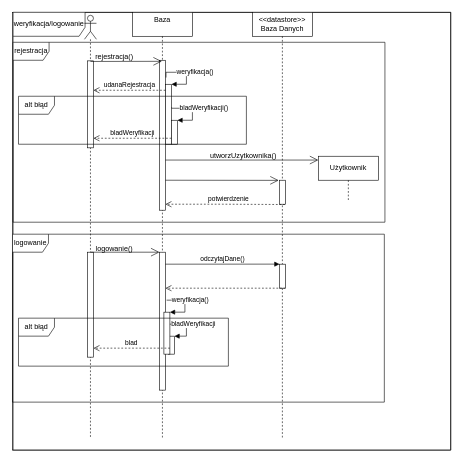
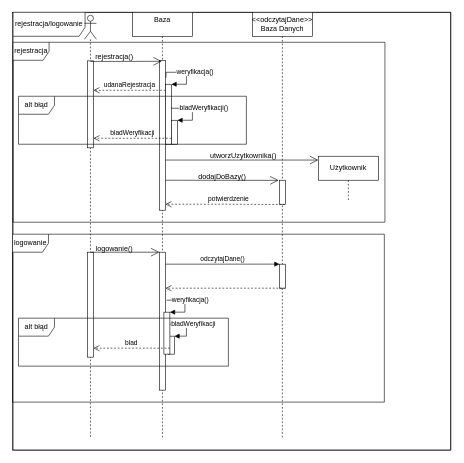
- <mxCell id="3" value="weryfikacja/logowanie" style="shape=umlFrame;whiteSpace=wrap;html=1;shadow=0;width=120;height=40;" parent="1" vertex="1"><mxGeometry x="21" y="20" width="730" height="730" as="geometry" /></mxCell>
+ <mxCell id="3" value="rejestracja/logowanie" style="shape=umlFrame;whiteSpace=wrap;html=1;shadow=0;width=120;height=40;" parent="1" vertex="1"><mxGeometry x="21" y="20" width="730" height="730" as="geometry" /></mxCell>
- <mxCell id="18" value="&lt;div&gt;&amp;lt;&amp;lt;datastore&amp;gt;&amp;gt;&lt;br&gt;&lt;/div&gt;&lt;div&gt;Baza Danych&lt;/div&gt;" style="shape=umlLifeline;perimeter=lifelinePerimeter;whiteSpace=wrap;html=1;container=1;collapsible=0;recursiveResize=0;outlineConnect=0;shadow=0;" parent="1" vertex="1"><mxGeometry x="420" y="20" width="100" height="710" as="geometry" /></mxCell>
+ <mxCell id="18" value="&lt;div&gt;&amp;lt;&amp;lt;odczytajDane&amp;gt;&amp;gt;&lt;br&gt;&lt;/div&gt;&lt;div&gt;Baza Danych&lt;/div&gt;" style="shape=umlLifeline;perimeter=lifelinePerimeter;whiteSpace=wrap;html=1;container=1;collapsible=0;recursiveResize=0;outlineConnect=0;shadow=0;" parent="1" vertex="1"><mxGeometry x="420" y="20" width="100" height="710" as="geometry" /></mxCell>
+ <mxCell id="29" value="dodajDoBazy()" style="text;html=1;strokeColor=none;fillColor=none;align=center;verticalAlign=middle;whiteSpace=wrap;rounded=0;shadow=0;" parent="1" vertex="1"><mxGeometry x="340" y="280" width="60" height="30" as="geometry" /></mxCell>
